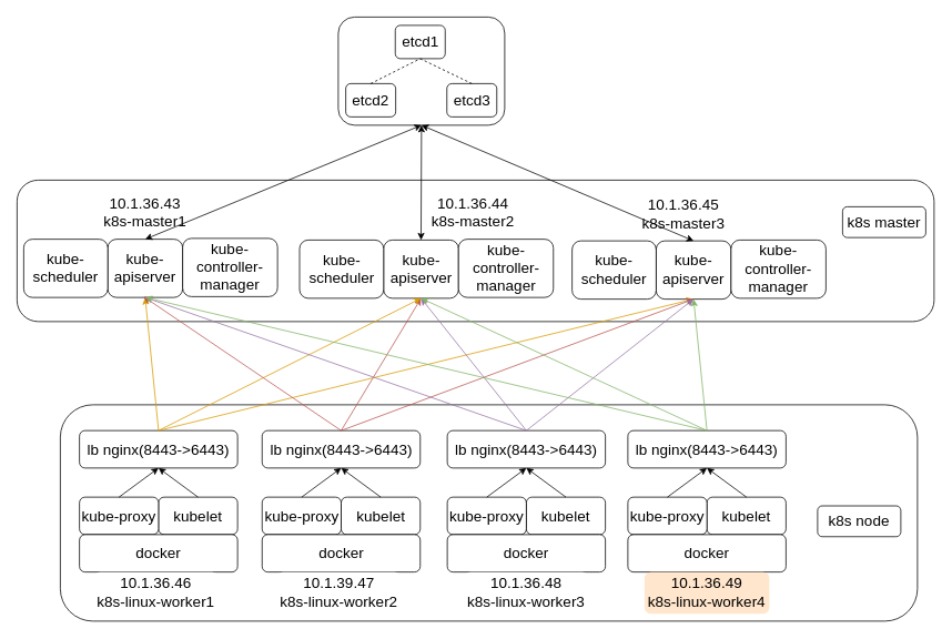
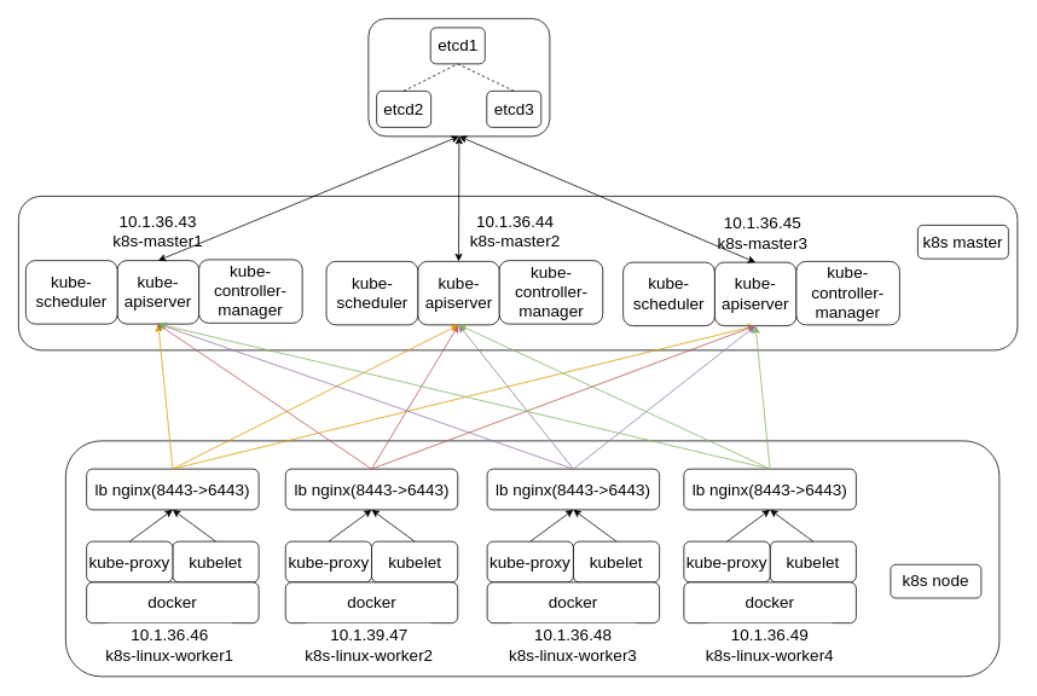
- <mxCell id="61" value="&lt;font style=&quot;font-size: 18px&quot;&gt;10.1.36.45&lt;br&gt;k8s-master3&lt;/font&gt;" style="rounded=1;whiteSpace=wrap;html=1;fillColor=none;strokeColor=none;" parent="1" vertex="1"><mxGeometry x="764.5" y="232" width="112" height="50" as="geometry" /></mxCell>
+ <mxCell id="61" value="&lt;font style=&quot;font-size: 18px&quot;&gt;10.1.36.45&lt;br&gt;k8s-master3&lt;/font&gt;" style="rounded=1;whiteSpace=wrap;html=1;fillColor=none;strokeColor=none;" parent="1" vertex="1"><mxGeometry x="784.5" y="232" width="112" height="50" as="geometry" /></mxCell>
- <mxCell id="66" value="&lt;font style=&quot;font-size: 18px&quot;&gt;k8s node&lt;/font&gt;" style="rounded=1;whiteSpace=wrap;html=1;fillColor=none;" parent="1" vertex="1"><mxGeometry x="982" y="607.5" width="100" height="37" as="geometry" /></mxCell>
+ <mxCell id="66" value="&lt;font style=&quot;font-size: 18px&quot;&gt;k8s node&lt;/font&gt;" style="rounded=1;whiteSpace=wrap;html=1;fillColor=none;" parent="1" vertex="1"><mxGeometry x="982" y="622.5" width="100" height="37" as="geometry" /></mxCell>
- <mxCell id="64" value="&lt;font style=&quot;font-size: 18px&quot;&gt;10.1.36.49&lt;br&gt;k8s-linux-worker4&lt;/font&gt;" style="rounded=1;whiteSpace=wrap;html=1;strokeColor=none;fillColor=#ffe6cc;" parent="1" vertex="1"><mxGeometry x="774" y="687" width="150" height="50" as="geometry" /></mxCell>
+ <mxCell id="64" value="&lt;font style=&quot;font-size: 18px&quot;&gt;10.1.36.49&lt;br&gt;k8s-linux-worker4&lt;/font&gt;" style="rounded=1;whiteSpace=wrap;html=1;strokeColor=none;" parent="1" vertex="1"><mxGeometry x="774" y="687" width="150" height="50" as="geometry" /></mxCell>
